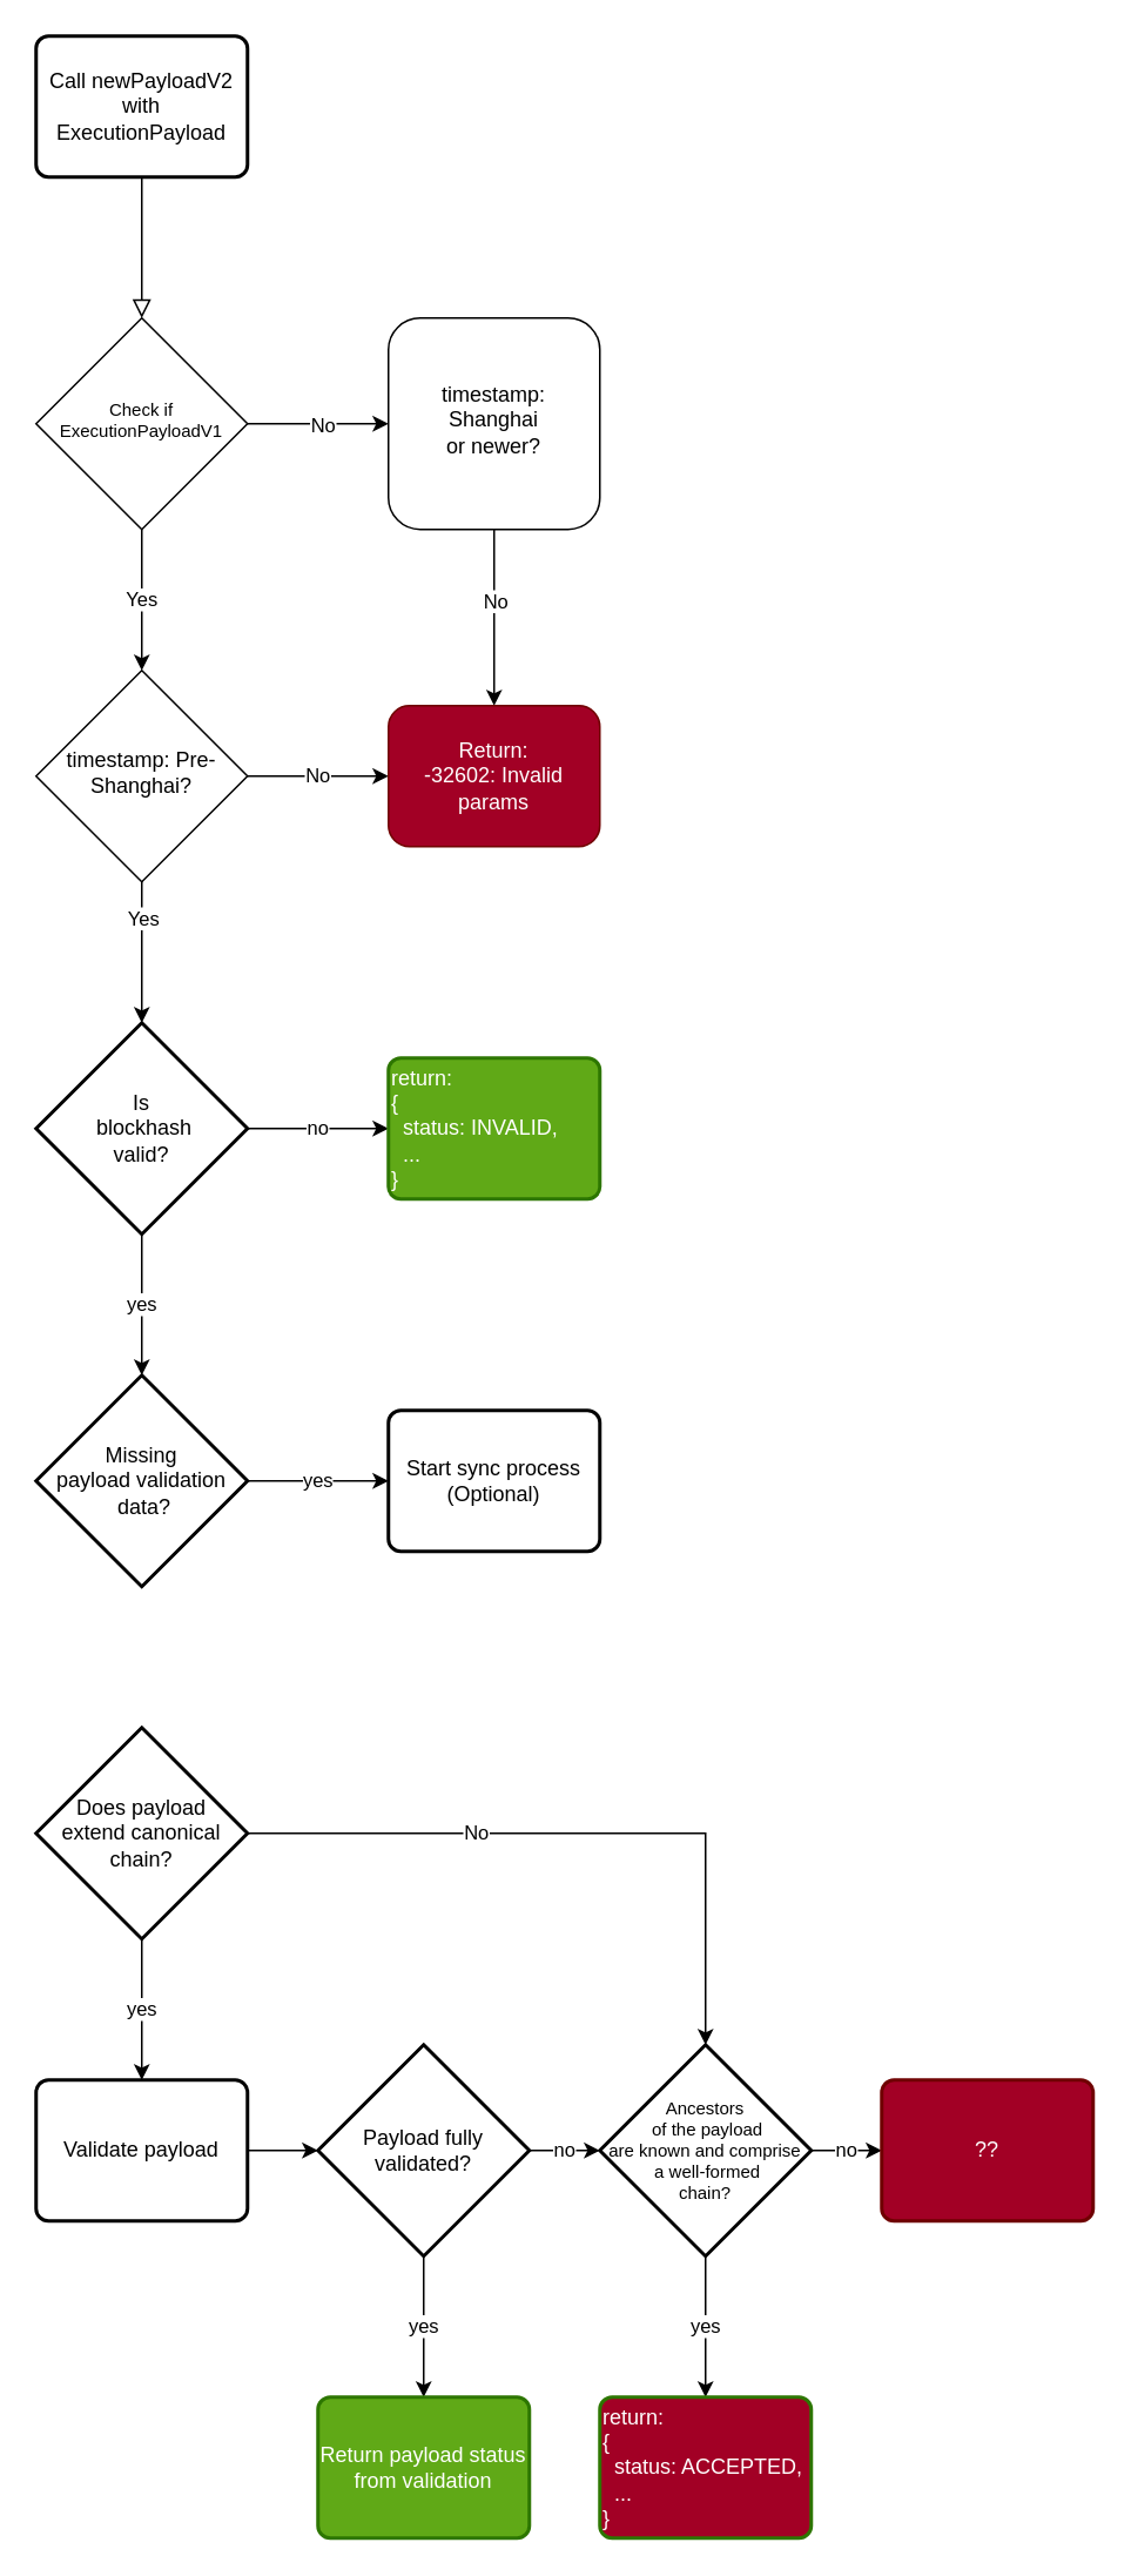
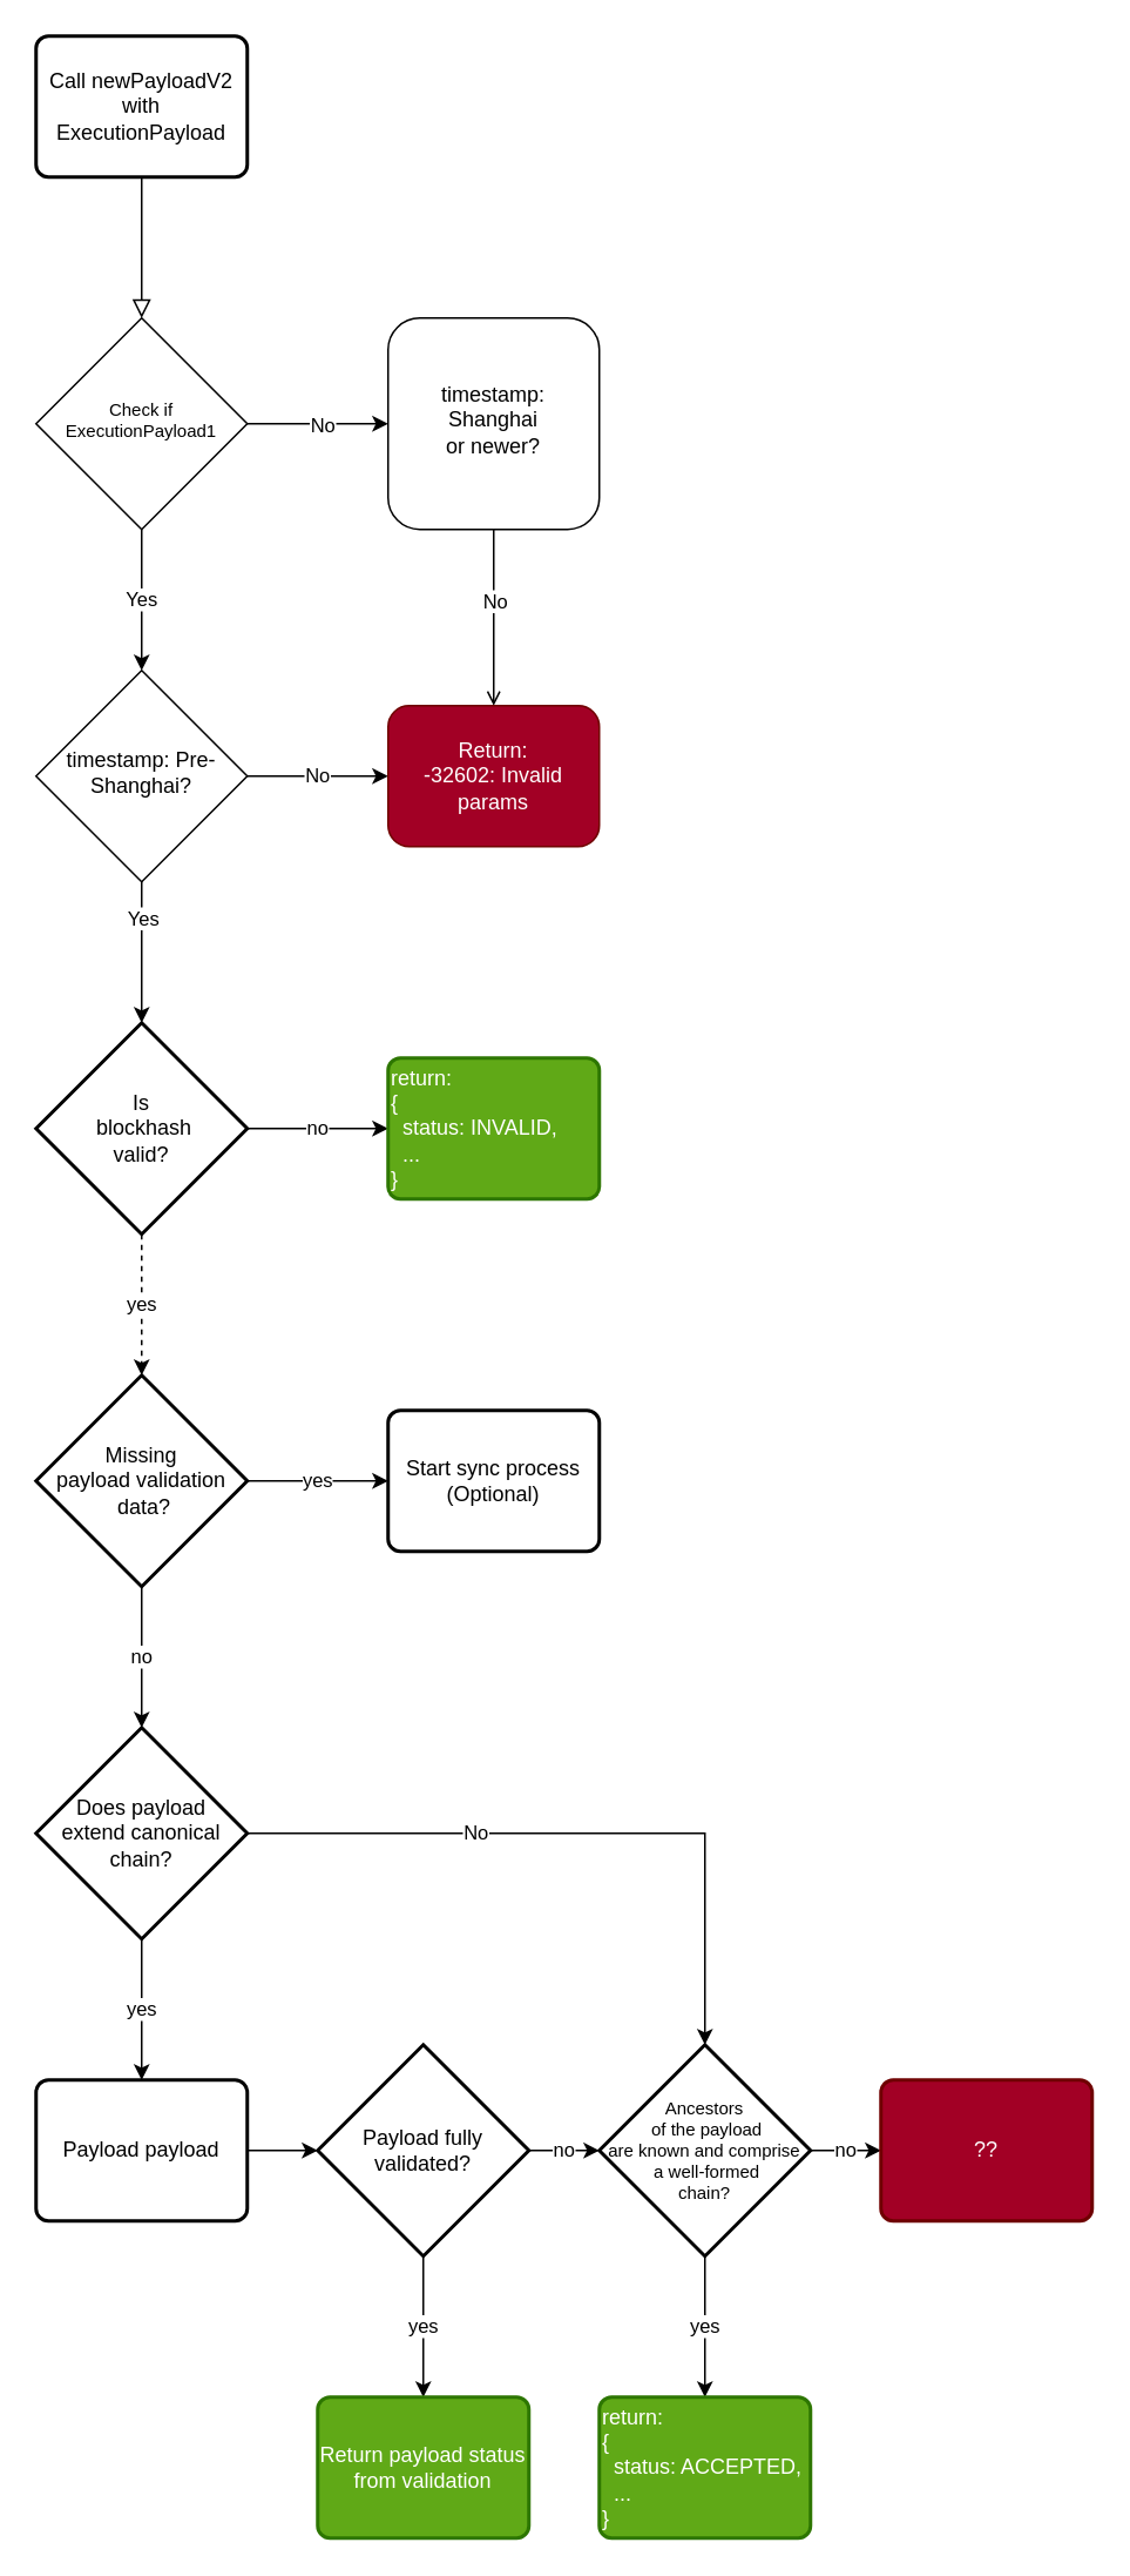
- <mxCell id="6" value="Check if ExecutionPayloadV1" style="rhombus;whiteSpace=wrap;html=1;shadow=0;fontFamily=Helvetica;fontSize=10;align=center;strokeWidth=1;spacing=6;spacingTop=-4;verticalAlign=middle;" parent="1" vertex="1"><mxGeometry x="20" y="180" width="120" height="120" as="geometry" /></mxCell>
+ <mxCell id="6" value="Check if ExecutionPayload1" style="rhombus;whiteSpace=wrap;html=1;shadow=0;fontFamily=Helvetica;fontSize=10;align=center;strokeWidth=1;spacing=6;spacingTop=-4;verticalAlign=middle;" parent="1" vertex="1"><mxGeometry x="20" y="180" width="120" height="120" as="geometry" /></mxCell>
- <mxCell id="11" value="" style="edgeStyle=orthogonalEdgeStyle;rounded=0;orthogonalLoop=1;jettySize=auto;html=1;" parent="1" source="13" target="14" edge="1"><mxGeometry relative="1" as="geometry" /></mxCell>
+ <mxCell id="11" value="" style="edgeStyle=orthogonalEdgeStyle;rounded=0;orthogonalLoop=1;jettySize=auto;html=1;endArrow=open;" parent="1" source="13" target="14" edge="1"><mxGeometry relative="1" as="geometry" /></mxCell>
- <mxCell id="16" value="yes" style="edgeStyle=orthogonalEdgeStyle;rounded=0;orthogonalLoop=1;jettySize=auto;html=1;" parent="1" source="17" target="21" edge="1"><mxGeometry relative="1" as="geometry" /></mxCell>
+ <mxCell id="16" value="yes" style="edgeStyle=orthogonalEdgeStyle;rounded=0;orthogonalLoop=1;jettySize=auto;html=1;dashed=1;" parent="1" source="17" target="21" edge="1"><mxGeometry relative="1" as="geometry" /></mxCell>
+ <mxCell id="20" value="no" style="edgeStyle=orthogonalEdgeStyle;rounded=0;orthogonalLoop=1;jettySize=auto;html=1;" parent="1" source="21" target="27" edge="1"><mxGeometry relative="1" as="geometry" /></mxCell>
- <mxCell id="24" value="Validate payload" style="rounded=1;whiteSpace=wrap;html=1;absoluteArcSize=1;arcSize=14;strokeWidth=2;" parent="1" vertex="1"><mxGeometry x="20" y="1180" width="120" height="80" as="geometry" /></mxCell>
+ <mxCell id="24" value="Payload payload" style="rounded=1;whiteSpace=wrap;html=1;absoluteArcSize=1;arcSize=14;strokeWidth=2;" parent="1" vertex="1"><mxGeometry x="20" y="1180" width="120" height="80" as="geometry" /></mxCell>
- <mxCell id="35" value="return: &lt;br&gt;{&lt;br&gt;&amp;nbsp; status: ACCEPTED,&amp;nbsp; &amp;nbsp; ...&lt;br&gt;}" style="rounded=1;whiteSpace=wrap;html=1;absoluteArcSize=1;arcSize=14;strokeWidth=2;align=left;fillColor=#a20025;fontColor=#ffffff;strokeColor=#2D7600;" parent="1" vertex="1"><mxGeometry x="340" y="1360" width="120" height="80" as="geometry" /></mxCell>
+ <mxCell id="35" value="return: &lt;br&gt;{&lt;br&gt;&amp;nbsp; status: ACCEPTED,&amp;nbsp; &amp;nbsp; ...&lt;br&gt;}" style="rounded=1;whiteSpace=wrap;html=1;absoluteArcSize=1;arcSize=14;strokeWidth=2;align=left;fillColor=#60a917;fontColor=#ffffff;strokeColor=#2D7600;" parent="1" vertex="1"><mxGeometry x="340" y="1360" width="120" height="80" as="geometry" /></mxCell>
